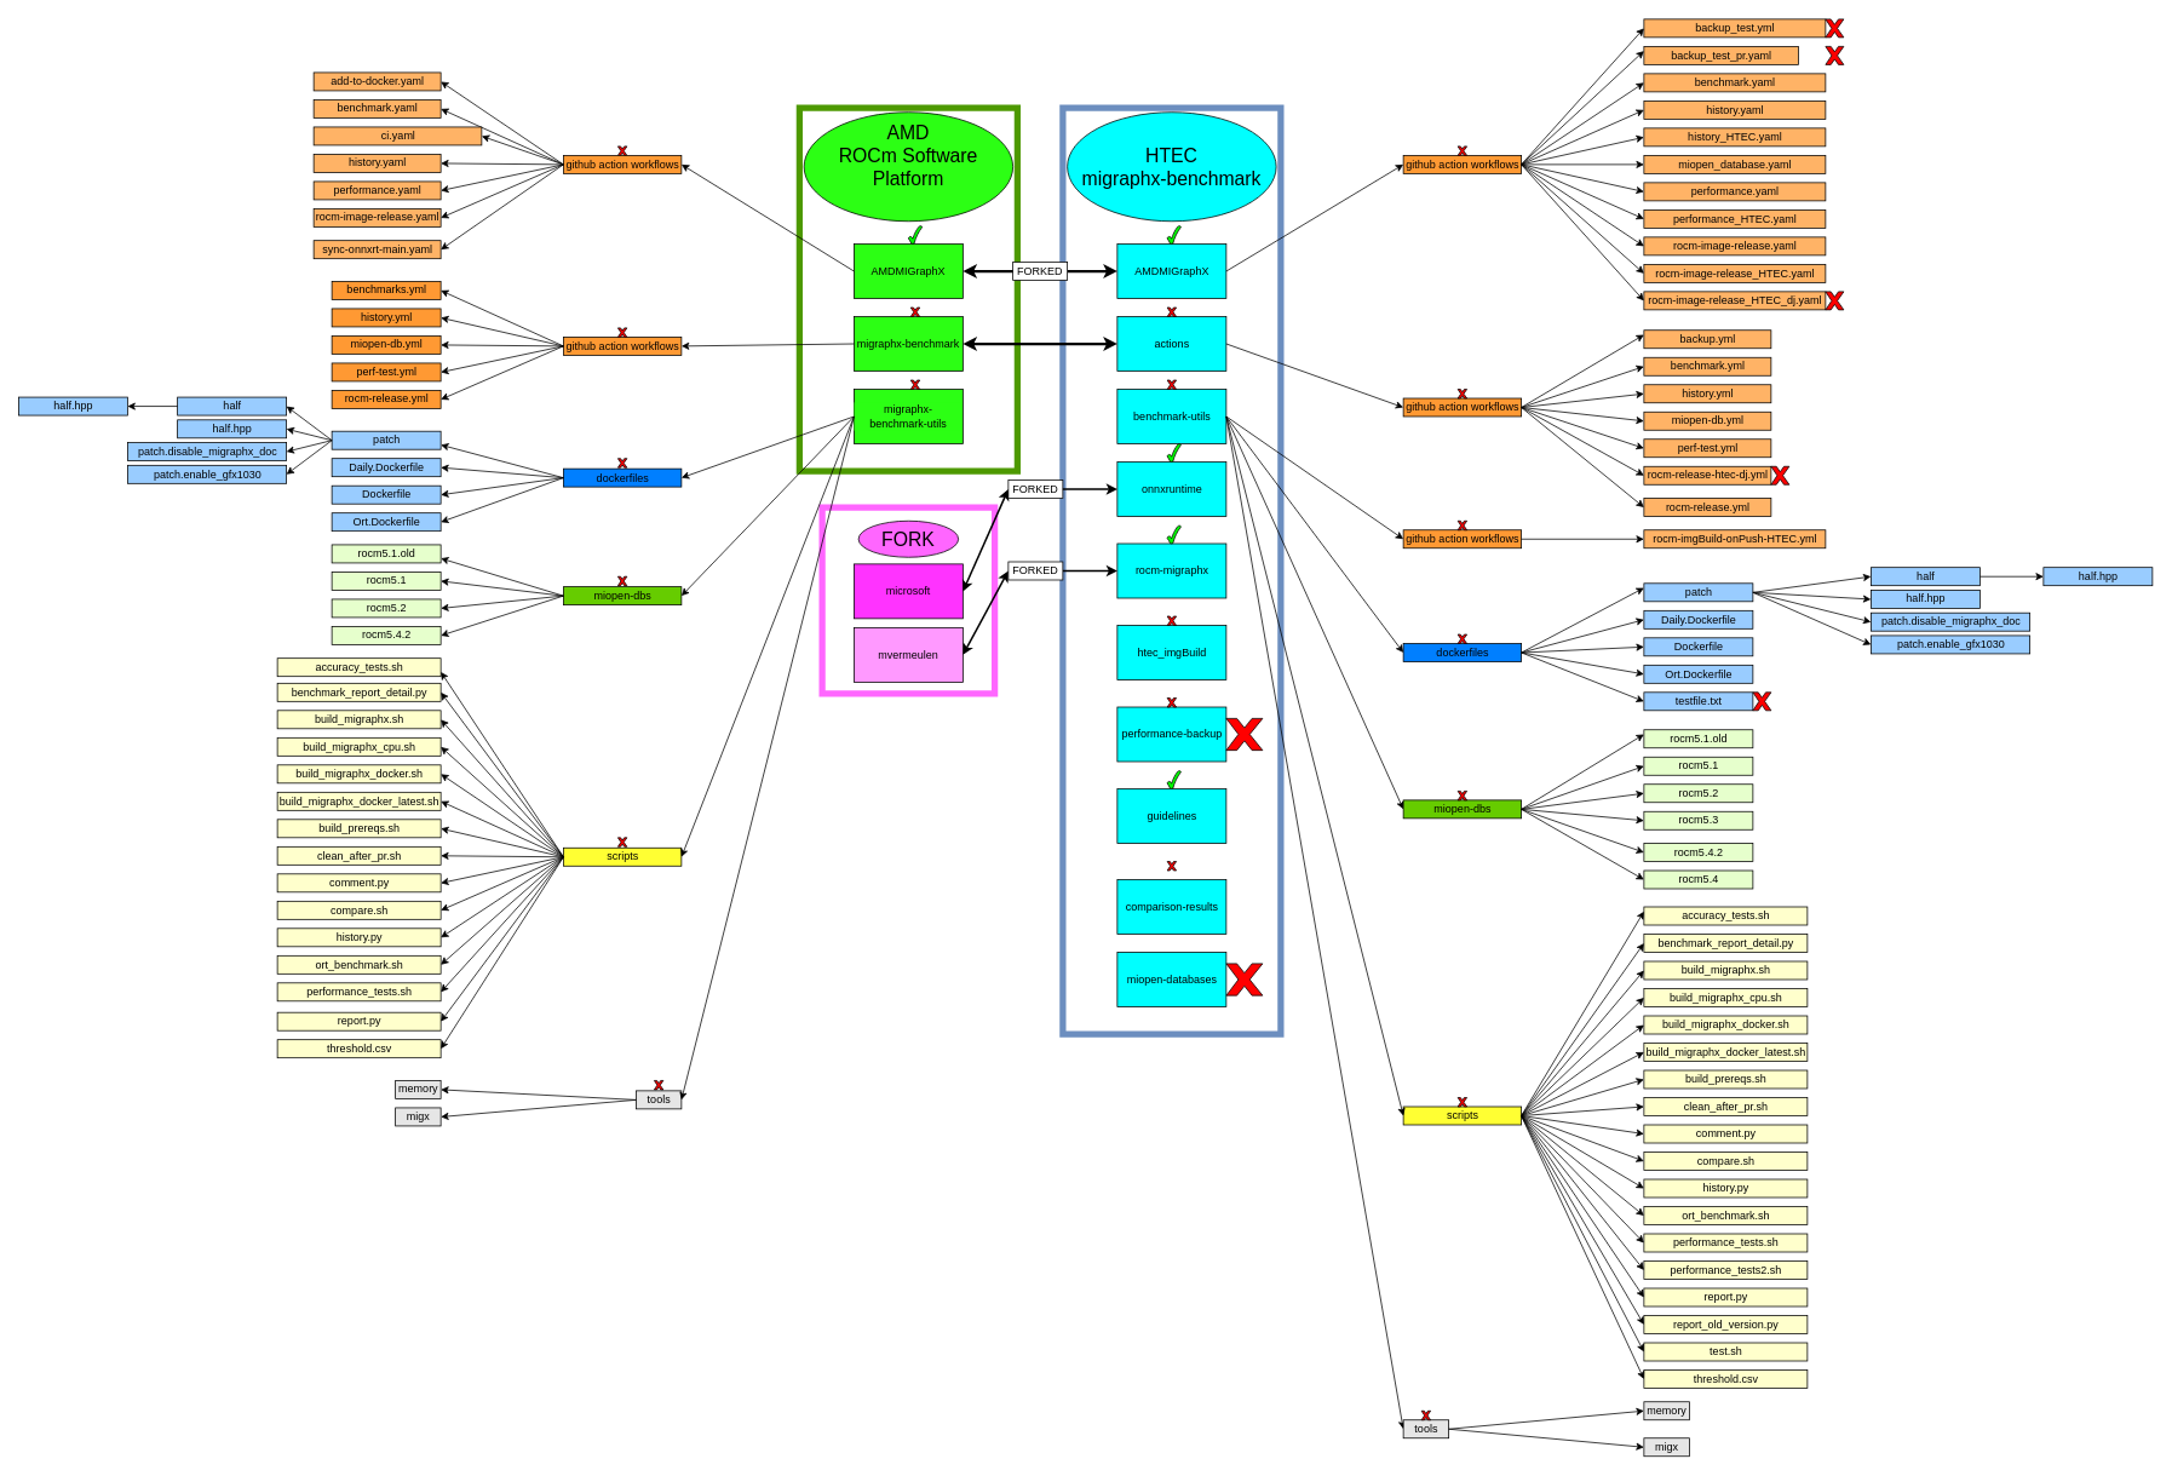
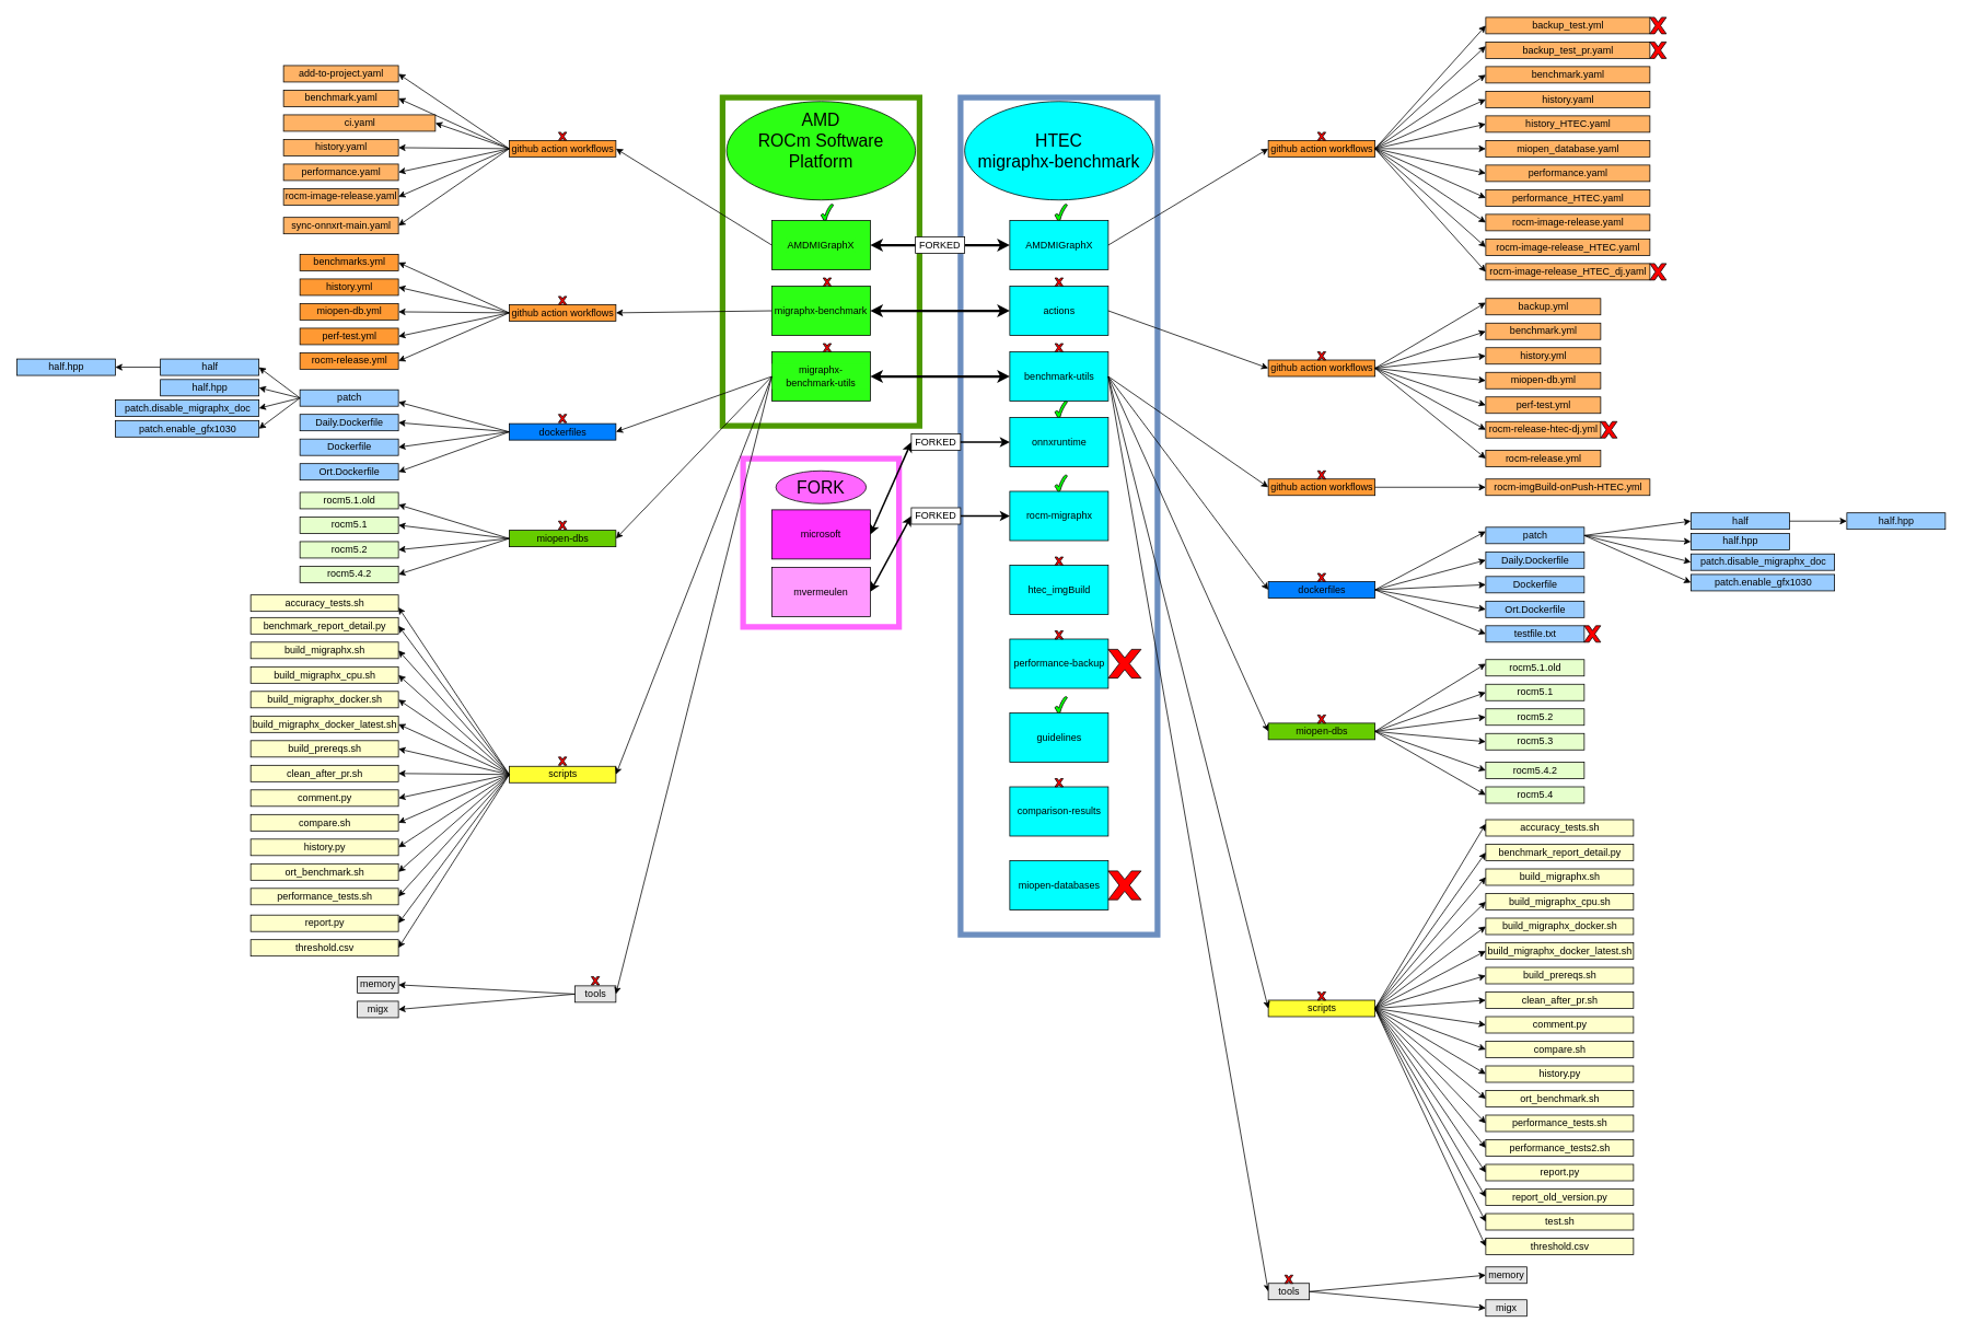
- <mxCell id="244" value="backup_test_pr.yaml" style="rounded=0;html=1;labelBorderColor=none;labelBackgroundColor=none;fillColor=#FFB366;movable=0;resizable=0;rotatable=0;deletable=0;editable=0;locked=1;connectable=0;" vertex="1" parent="1"><mxGeometry x="1810" y="50.5" width="170" height="20" as="geometry" /></mxCell>
+ <mxCell id="244" value="backup_test_pr.yaml" style="rounded=0;html=1;labelBorderColor=none;labelBackgroundColor=none;fillColor=#FFB366;movable=0;resizable=0;rotatable=0;deletable=0;editable=0;locked=1;connectable=0;" vertex="1" parent="1"><mxGeometry x="1810" y="50.5" width="200" height="20" as="geometry" /></mxCell>
- <mxCell id="259" value="add-to-docker.yaml" style="rounded=0;html=1;labelBorderColor=none;labelBackgroundColor=none;fillColor=#FFB366;movable=0;resizable=0;rotatable=0;deletable=0;editable=0;locked=1;connectable=0;" vertex="1" parent="1"><mxGeometry x="345" y="79.25" width="140" height="20" as="geometry" /></mxCell>
+ <mxCell id="259" value="add-to-project.yaml" style="rounded=0;html=1;labelBorderColor=none;labelBackgroundColor=none;fillColor=#FFB366;movable=0;resizable=0;rotatable=0;deletable=0;editable=0;locked=1;connectable=0;" vertex="1" parent="1"><mxGeometry x="345" y="79.25" width="140" height="20" as="geometry" /></mxCell>
+ <mxCell id="46" value="" style="endArrow=classic;startArrow=classic;html=1;rounded=0;exitX=1;exitY=0.5;exitDx=0;exitDy=0;entryX=0;entryY=0.5;entryDx=0;entryDy=0;strokeWidth=3;movable=0;resizable=0;rotatable=0;deletable=0;editable=0;locked=1;connectable=0;" edge="1" parent="1" source="45" target="44"><mxGeometry width="50" height="50" relative="1" as="geometry"><mxPoint x="810" y="673" as="sourcePoint" /><mxPoint x="860" y="683" as="targetPoint" /></mxGeometry></mxCell>
- <mxCell id="11" value="comparison-results" style="rounded=0;html=1;labelBorderColor=none;labelBackgroundColor=#00FFFF;fillColor=#00FFFF;movable=0;resizable=0;rotatable=0;deletable=0;editable=0;locked=1;connectable=0;" parent="1" vertex="1"><mxGeometry x="1230" y="968" width="120" height="60" as="geometry" /></mxCell>
+ <mxCell id="11" value="comparison-results" style="rounded=0;html=1;labelBorderColor=none;labelBackgroundColor=#00FFFF;fillColor=#00FFFF;movable=0;resizable=0;rotatable=0;deletable=0;editable=0;locked=1;connectable=0;" parent="1" vertex="1"><mxGeometry x="1230" y="958" width="120" height="60" as="geometry" /></mxCell>
